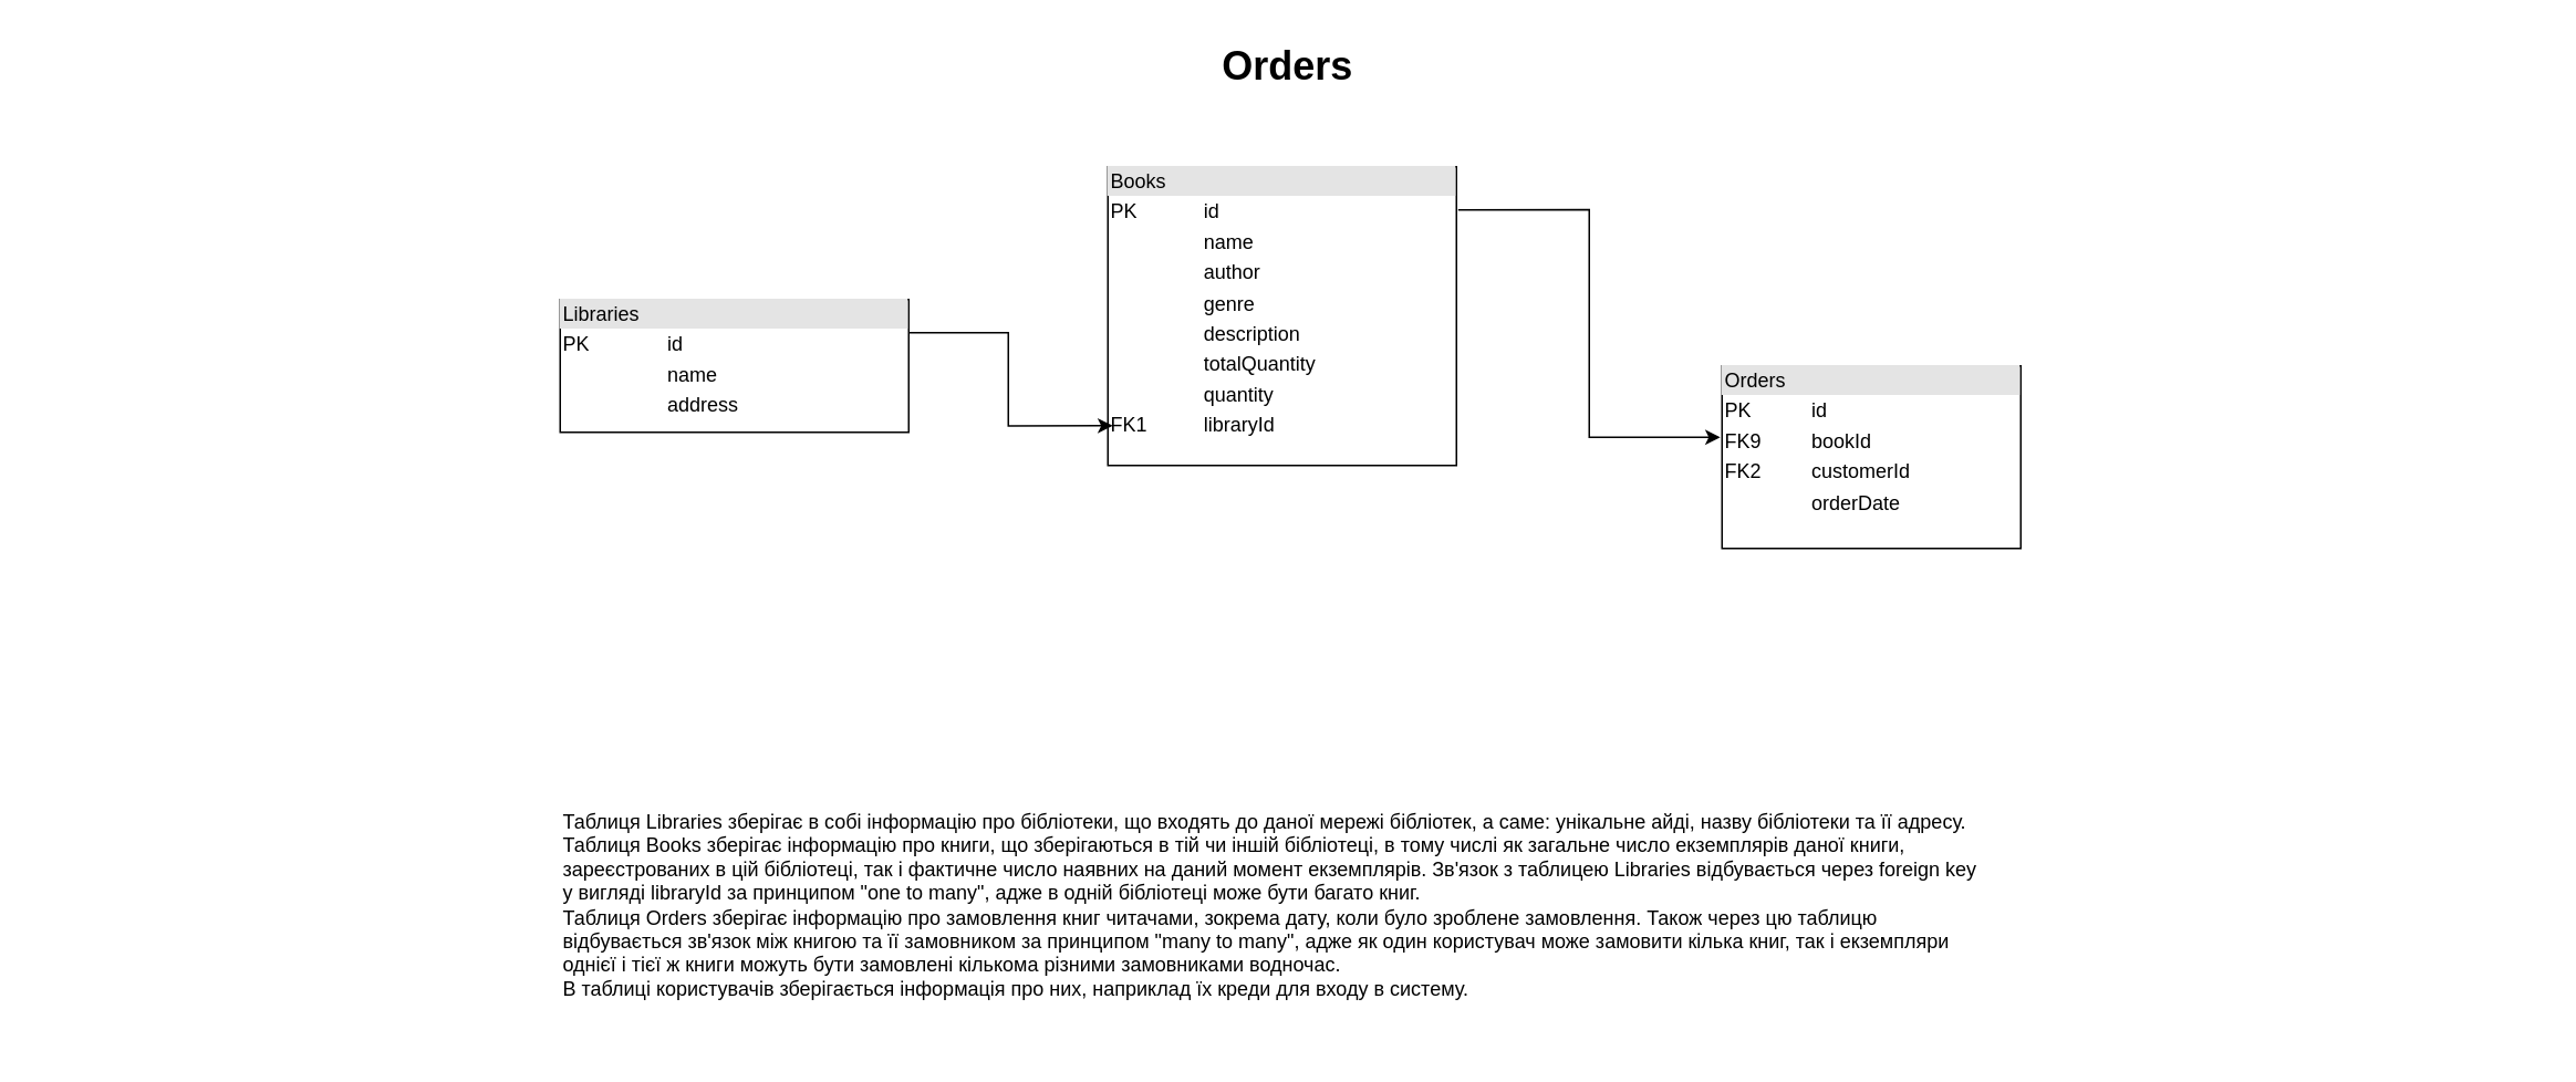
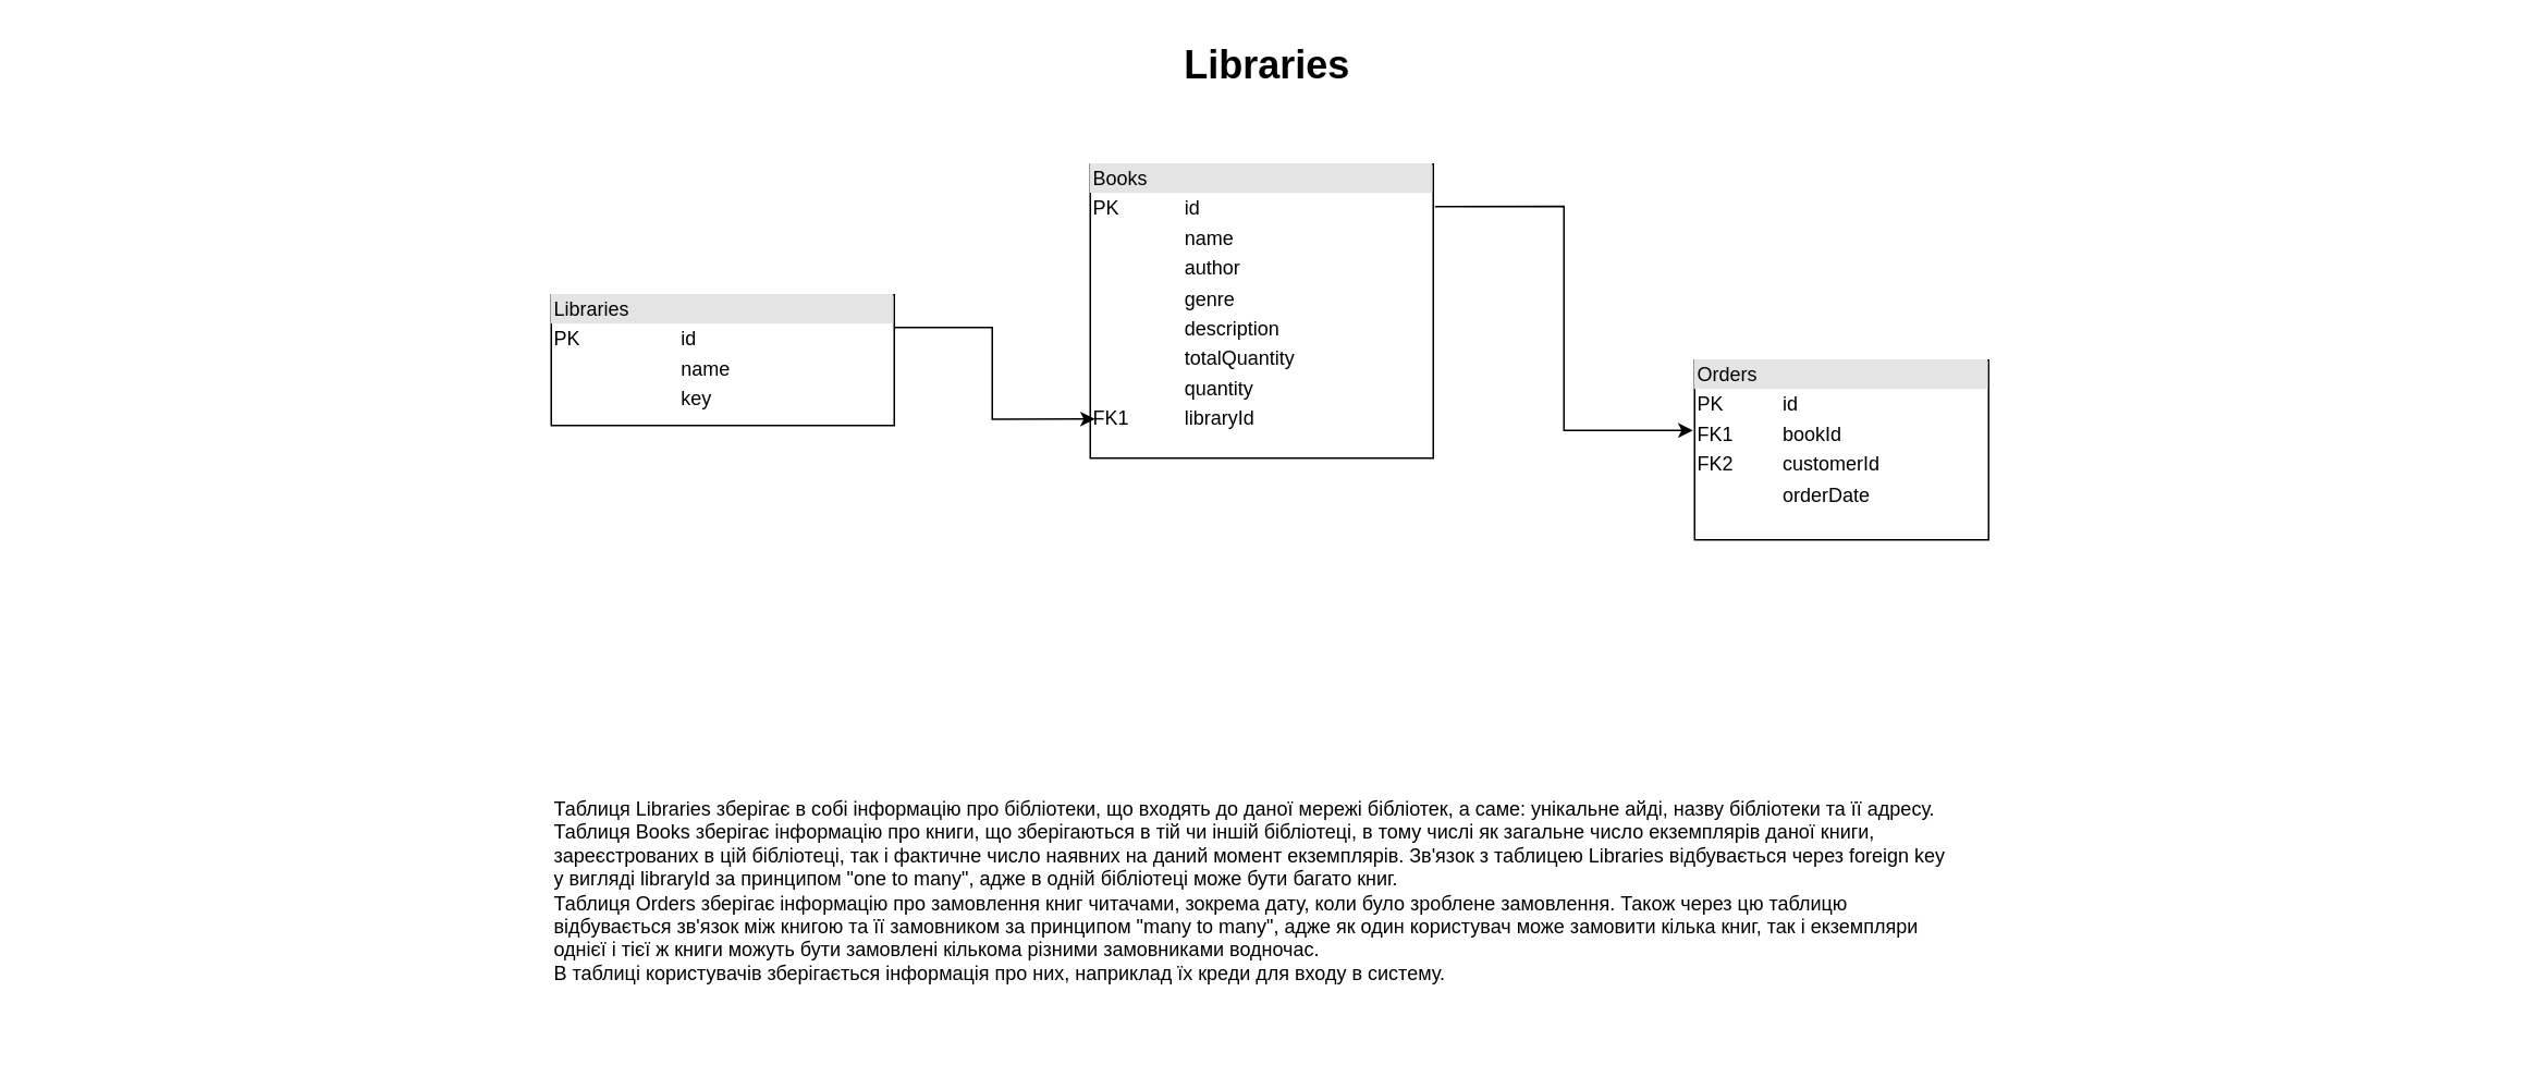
- <mxCell id="2" value="Orders" style="text;strokeColor=none;fillColor=none;html=1;fontSize=24;fontStyle=1;verticalAlign=middle;align=center;" parent="1" vertex="1"><mxGeometry x="20" y="20" width="1510" height="40" as="geometry" /></mxCell>
+ <mxCell id="2" value="Libraries" style="text;strokeColor=none;fillColor=none;html=1;fontSize=24;fontStyle=1;verticalAlign=middle;align=center;" parent="1" vertex="1"><mxGeometry x="20" y="20" width="1510" height="40" as="geometry" /></mxCell>
- <mxCell id="3" value="&lt;div style=&quot;box-sizing:border-box;width:100%;background:#e4e4e4;padding:2px;&quot;&gt;Libraries&lt;/div&gt;&lt;table style=&quot;width:100%;font-size:1em;&quot; cellpadding=&quot;2&quot; cellspacing=&quot;0&quot;&gt;&lt;tbody&gt;&lt;tr&gt;&lt;td&gt;PK&lt;/td&gt;&lt;td&gt;id&lt;/td&gt;&lt;/tr&gt;&lt;tr&gt;&lt;td&gt;&lt;br&gt;&lt;/td&gt;&lt;td&gt;name&lt;/td&gt;&lt;/tr&gt;&lt;tr&gt;&lt;td&gt;&lt;br&gt;&lt;/td&gt;&lt;td&gt;address&lt;/td&gt;&lt;/tr&gt;&lt;/tbody&gt;&lt;/table&gt;" style="verticalAlign=top;align=left;overflow=fill;html=1;whiteSpace=wrap;" vertex="1" parent="1"><mxGeometry x="337" y="180" width="210" height="80" as="geometry" /></mxCell>
+ <mxCell id="3" value="&lt;div style=&quot;box-sizing:border-box;width:100%;background:#e4e4e4;padding:2px;&quot;&gt;Libraries&lt;/div&gt;&lt;table style=&quot;width:100%;font-size:1em;&quot; cellpadding=&quot;2&quot; cellspacing=&quot;0&quot;&gt;&lt;tbody&gt;&lt;tr&gt;&lt;td&gt;PK&lt;/td&gt;&lt;td&gt;id&lt;/td&gt;&lt;/tr&gt;&lt;tr&gt;&lt;td&gt;&lt;br&gt;&lt;/td&gt;&lt;td&gt;name&lt;/td&gt;&lt;/tr&gt;&lt;tr&gt;&lt;td&gt;&lt;br&gt;&lt;/td&gt;&lt;td&gt;key&lt;/td&gt;&lt;/tr&gt;&lt;/tbody&gt;&lt;/table&gt;" style="verticalAlign=top;align=left;overflow=fill;html=1;whiteSpace=wrap;" vertex="1" parent="1"><mxGeometry x="337" y="180" width="210" height="80" as="geometry" /></mxCell>
- <mxCell id="6" value="&lt;div style=&quot;box-sizing:border-box;width:100%;background:#e4e4e4;padding:2px;&quot;&gt;Orders&lt;/div&gt;&lt;table style=&quot;width:100%;font-size:1em;&quot; cellpadding=&quot;2&quot; cellspacing=&quot;0&quot;&gt;&lt;tbody&gt;&lt;tr&gt;&lt;td&gt;PK&lt;/td&gt;&lt;td&gt;id&lt;/td&gt;&lt;/tr&gt;&lt;tr&gt;&lt;td&gt;FK9&lt;/td&gt;&lt;td&gt;bookId&lt;/td&gt;&lt;/tr&gt;&lt;tr&gt;&lt;td&gt;FK2&lt;/td&gt;&lt;td&gt;customerId&lt;/td&gt;&lt;/tr&gt;&lt;tr&gt;&lt;td&gt;&lt;br&gt;&lt;/td&gt;&lt;td&gt;orderDate&lt;/td&gt;&lt;/tr&gt;&lt;/tbody&gt;&lt;/table&gt;" style="verticalAlign=top;align=left;overflow=fill;html=1;whiteSpace=wrap;" vertex="1" parent="1"><mxGeometry x="1037" y="220" width="180" height="110" as="geometry" /></mxCell>
+ <mxCell id="6" value="&lt;div style=&quot;box-sizing:border-box;width:100%;background:#e4e4e4;padding:2px;&quot;&gt;Orders&lt;/div&gt;&lt;table style=&quot;width:100%;font-size:1em;&quot; cellpadding=&quot;2&quot; cellspacing=&quot;0&quot;&gt;&lt;tbody&gt;&lt;tr&gt;&lt;td&gt;PK&lt;/td&gt;&lt;td&gt;id&lt;/td&gt;&lt;/tr&gt;&lt;tr&gt;&lt;td&gt;FK1&lt;/td&gt;&lt;td&gt;bookId&lt;/td&gt;&lt;/tr&gt;&lt;tr&gt;&lt;td&gt;FK2&lt;/td&gt;&lt;td&gt;customerId&lt;/td&gt;&lt;/tr&gt;&lt;tr&gt;&lt;td&gt;&lt;br&gt;&lt;/td&gt;&lt;td&gt;orderDate&lt;/td&gt;&lt;/tr&gt;&lt;/tbody&gt;&lt;/table&gt;" style="verticalAlign=top;align=left;overflow=fill;html=1;whiteSpace=wrap;" vertex="1" parent="1"><mxGeometry x="1037" y="220" width="180" height="110" as="geometry" /></mxCell>
